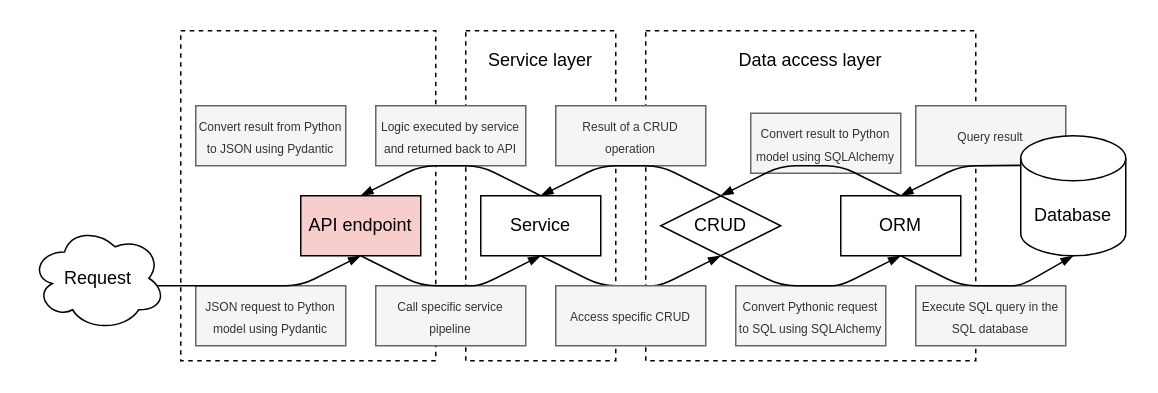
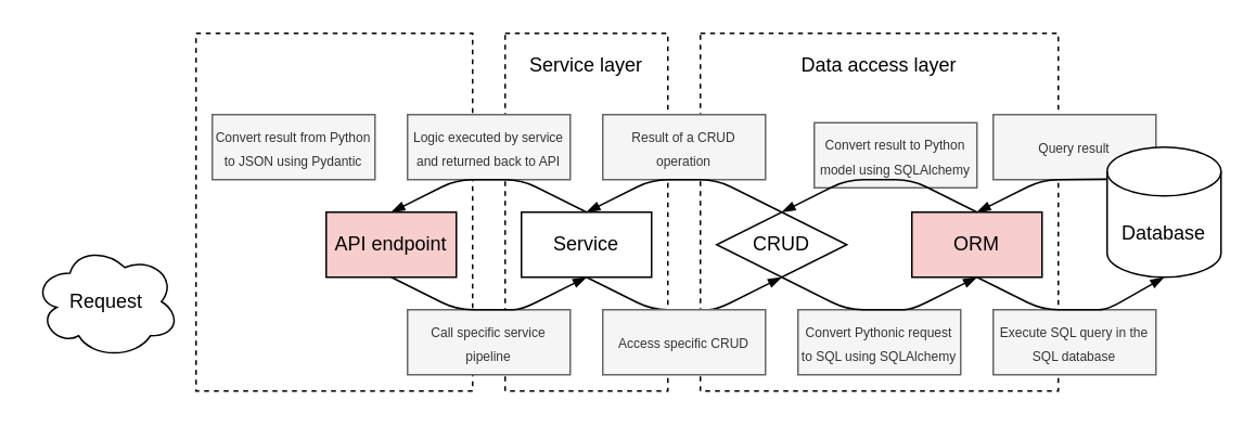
- <mxCell id="10" value="ORM" style="rounded=0;whiteSpace=wrap;html=1;" vertex="1" parent="1"><mxGeometry x="560" y="130" width="80" height="40" as="geometry" /></mxCell>
+ <mxCell id="10" value="ORM" style="rounded=0;whiteSpace=wrap;html=1;fillColor=#f8cecc;" vertex="1" parent="1"><mxGeometry x="560" y="130" width="80" height="40" as="geometry" /></mxCell>
- <mxCell id="22" value="" style="endArrow=blockThin;html=1;endFill=1;exitX=0.935;exitY=0.572;exitDx=0;exitDy=0;exitPerimeter=0;entryX=0.5;entryY=1;entryDx=0;entryDy=0;" edge="1" parent="1" source="12" target="7"><mxGeometry width="50" height="50" relative="1" as="geometry"><mxPoint x="340" y="170" as="sourcePoint" /><mxPoint x="240" y="195" as="targetPoint" /><Array as="points"><mxPoint x="200" y="190" /></Array></mxGeometry></mxCell>
- <mxCell id="14" value="&lt;font style=&quot;font-size: 8px&quot;&gt;JSON request to Python model using Pydantic&lt;/font&gt;" style="text;html=1;strokeColor=#666666;fillColor=#f5f5f5;align=center;verticalAlign=middle;whiteSpace=wrap;rounded=0;fontColor=#333333;" vertex="1" parent="1"><mxGeometry x="130" y="190" width="100" height="40" as="geometry" /></mxCell>
